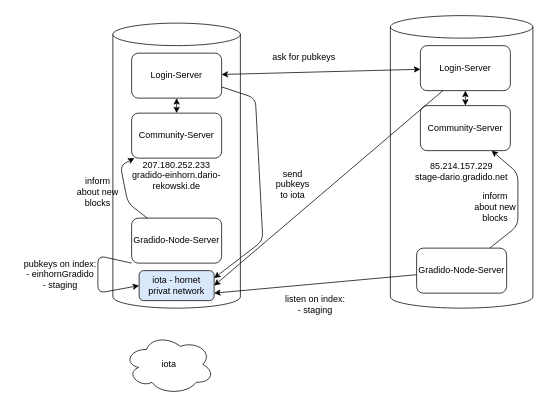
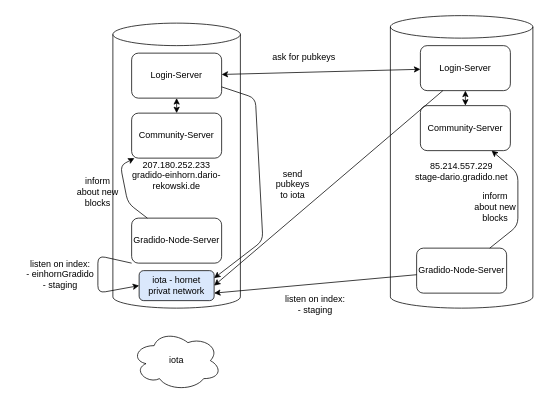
- <mxCell id="3" value="85.214.157.229&lt;br&gt;stage-dario.gradido.net" style="shape=cylinder3;whiteSpace=wrap;html=1;boundedLbl=1;backgroundOutline=1;size=15;" vertex="1" parent="1"><mxGeometry x="520" y="20" width="190" height="390" as="geometry" /></mxCell>
+ <mxCell id="3" value="85.214.557.229&lt;br&gt;stage-dario.gradido.net" style="shape=cylinder3;whiteSpace=wrap;html=1;boundedLbl=1;backgroundOutline=1;size=15;" vertex="1" parent="1"><mxGeometry x="520" y="20" width="190" height="390" as="geometry" /></mxCell>
- <mxCell id="25" value="pubkeys on index:&lt;br&gt;- einhornGradido&lt;br&gt;- staging" style="text;html=1;strokeColor=none;fillColor=none;align=center;verticalAlign=middle;whiteSpace=wrap;rounded=0;" vertex="1" parent="1"><mxGeometry x="20" y="340" width="120" height="50" as="geometry" /></mxCell>
+ <mxCell id="25" value="listen on index:&lt;br&gt;- einhornGradido&lt;br&gt;- staging" style="text;html=1;strokeColor=none;fillColor=none;align=center;verticalAlign=middle;whiteSpace=wrap;rounded=0;" vertex="1" parent="1"><mxGeometry x="20" y="340" width="120" height="50" as="geometry" /></mxCell>
- <mxCell id="22" value="iota" style="ellipse;shape=cloud;whiteSpace=wrap;html=1;" vertex="1" parent="1"><mxGeometry x="165" y="445" width="120" height="80" as="geometry" /></mxCell>
+ <mxCell id="22" value="iota" style="ellipse;shape=cloud;whiteSpace=wrap;html=1;" vertex="1" parent="1"><mxGeometry x="175" y="440" width="120" height="80" as="geometry" /></mxCell>
